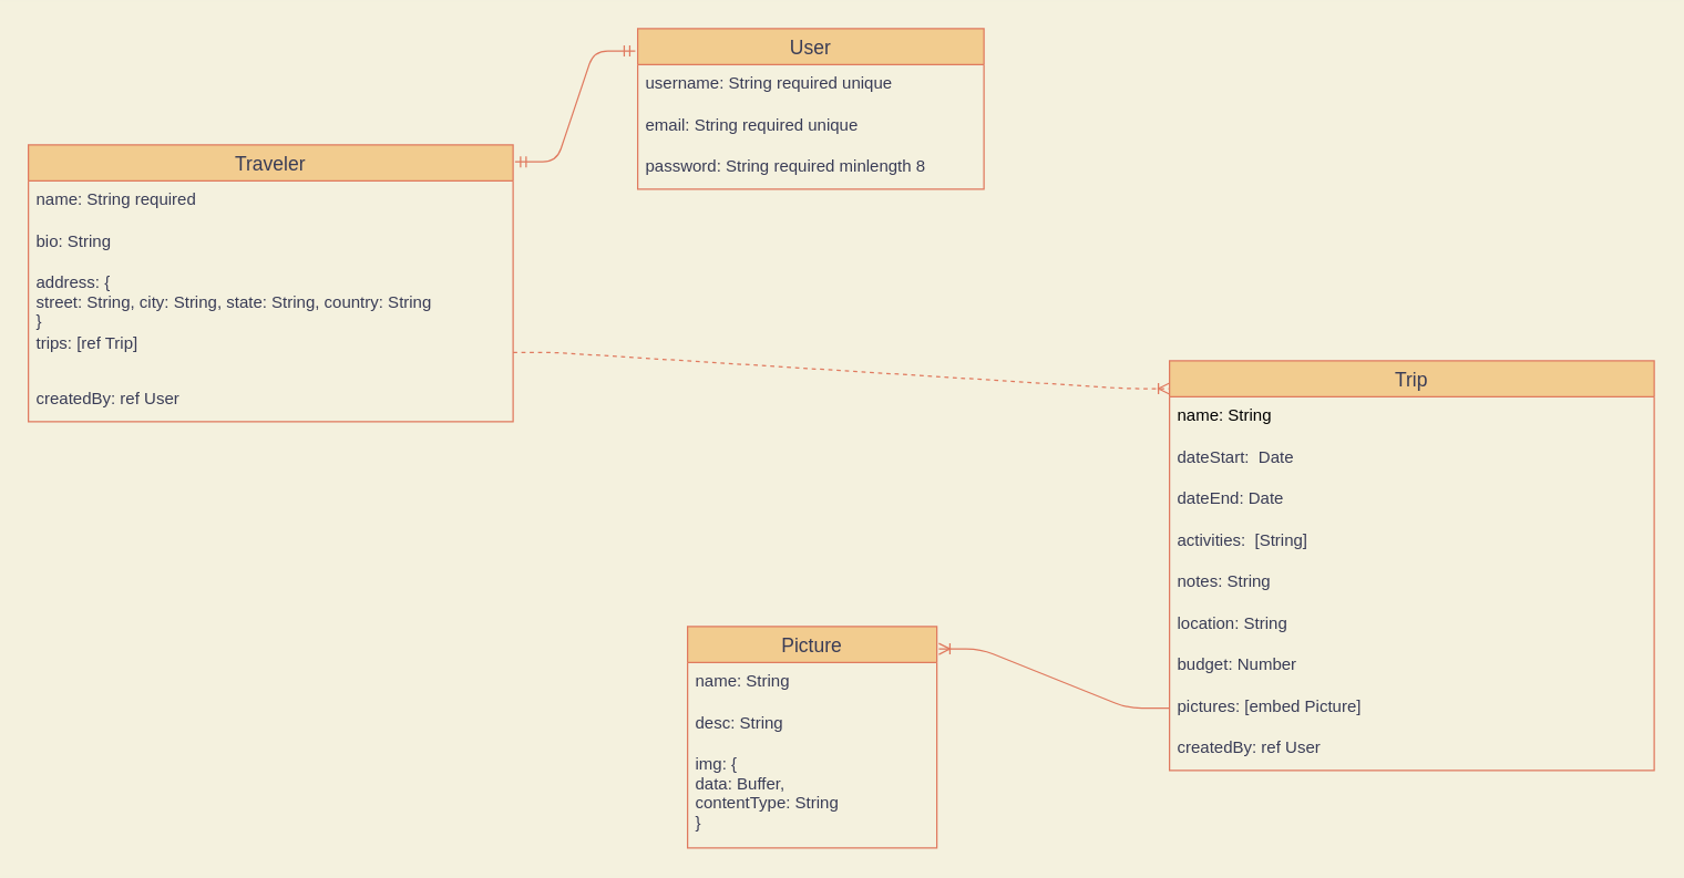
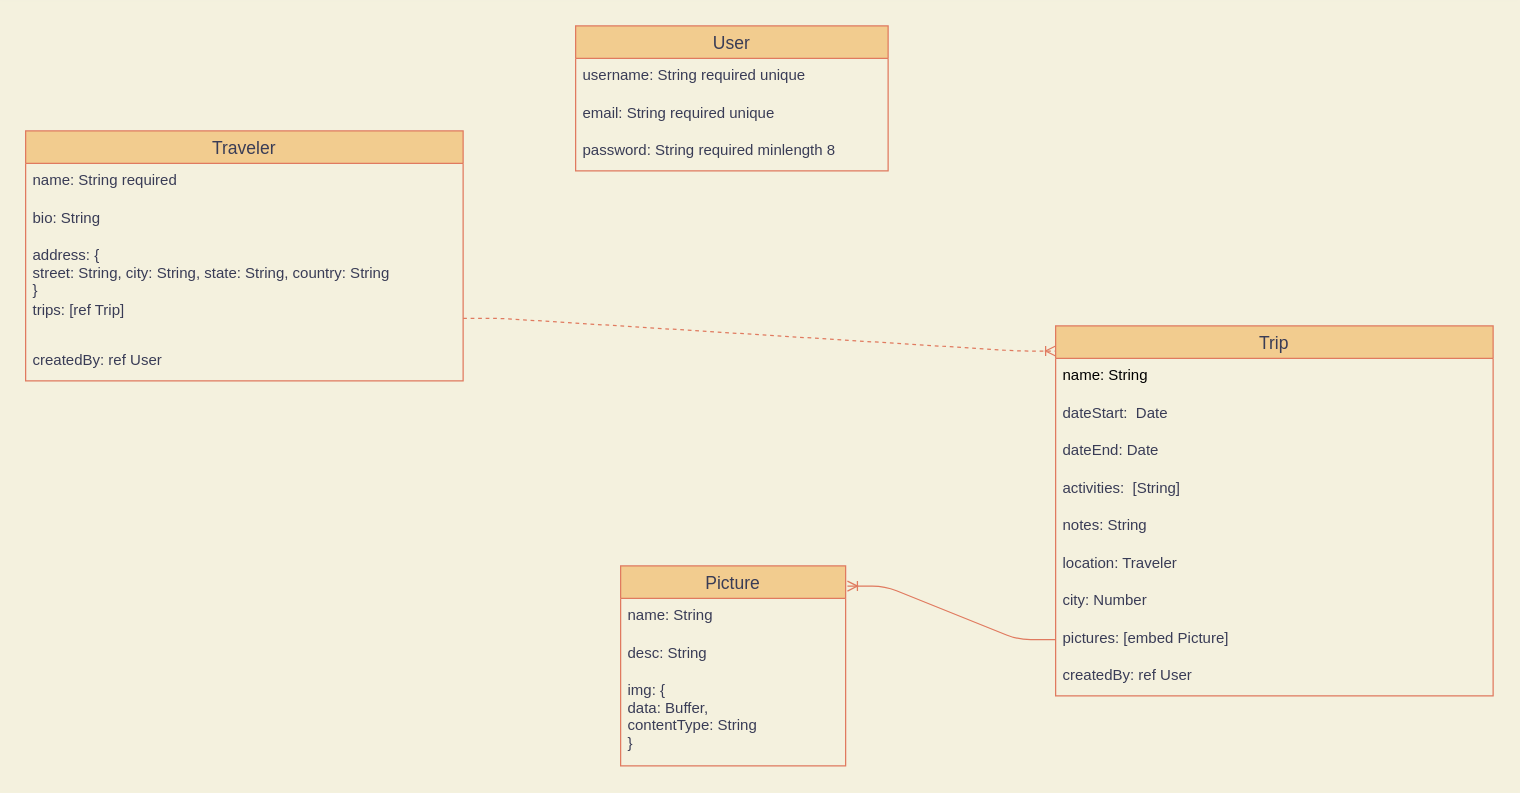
- <mxCell id="28" value="" style="edgeStyle=entityRelationEdgeStyle;fontSize=12;html=1;endArrow=ERmandOne;startArrow=ERmandOne;entryX=-0.007;entryY=0.139;entryDx=0;entryDy=0;entryPerimeter=0;exitX=1.004;exitY=0.061;exitDx=0;exitDy=0;exitPerimeter=0;fontColor=#393C56;labelBackgroundColor=#F4F1DE;strokeColor=#E07A5F;" parent="1" source="2" target="24" edge="1"><mxGeometry width="100" height="100" relative="1" as="geometry"><mxPoint x="270" y="184" as="sourcePoint" /><mxPoint x="370" y="84" as="targetPoint" /></mxGeometry></mxCell>
- <mxCell id="14" value="location: String" style="text;strokeColor=none;fillColor=none;spacingLeft=4;spacingRight=4;overflow=hidden;rotatable=0;points=[[0,0.5],[1,0.5]];portConstraint=eastwest;fontSize=12;fontColor=#393C56;" parent="8" vertex="1"><mxGeometry y="176" width="350" height="30" as="geometry" /></mxCell>
+ <mxCell id="14" value="location: Traveler" style="text;strokeColor=none;fillColor=none;spacingLeft=4;spacingRight=4;overflow=hidden;rotatable=0;points=[[0,0.5],[1,0.5]];portConstraint=eastwest;fontSize=12;fontColor=#393C56;" parent="8" vertex="1"><mxGeometry y="176" width="350" height="30" as="geometry" /></mxCell>
- <mxCell id="15" value="budget: Number" style="text;strokeColor=none;fillColor=none;spacingLeft=4;spacingRight=4;overflow=hidden;rotatable=0;points=[[0,0.5],[1,0.5]];portConstraint=eastwest;fontSize=12;fontColor=#393C56;" parent="8" vertex="1"><mxGeometry y="206" width="350" height="30" as="geometry" /></mxCell>
+ <mxCell id="15" value="city: Number" style="text;strokeColor=none;fillColor=none;spacingLeft=4;spacingRight=4;overflow=hidden;rotatable=0;points=[[0,0.5],[1,0.5]];portConstraint=eastwest;fontSize=12;fontColor=#393C56;" parent="8" vertex="1"><mxGeometry y="206" width="350" height="30" as="geometry" /></mxCell>
